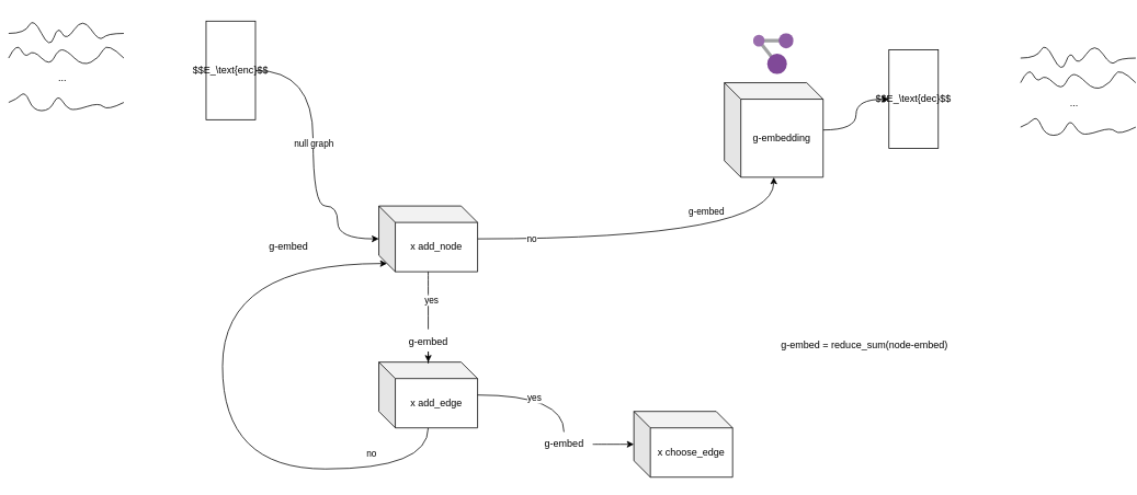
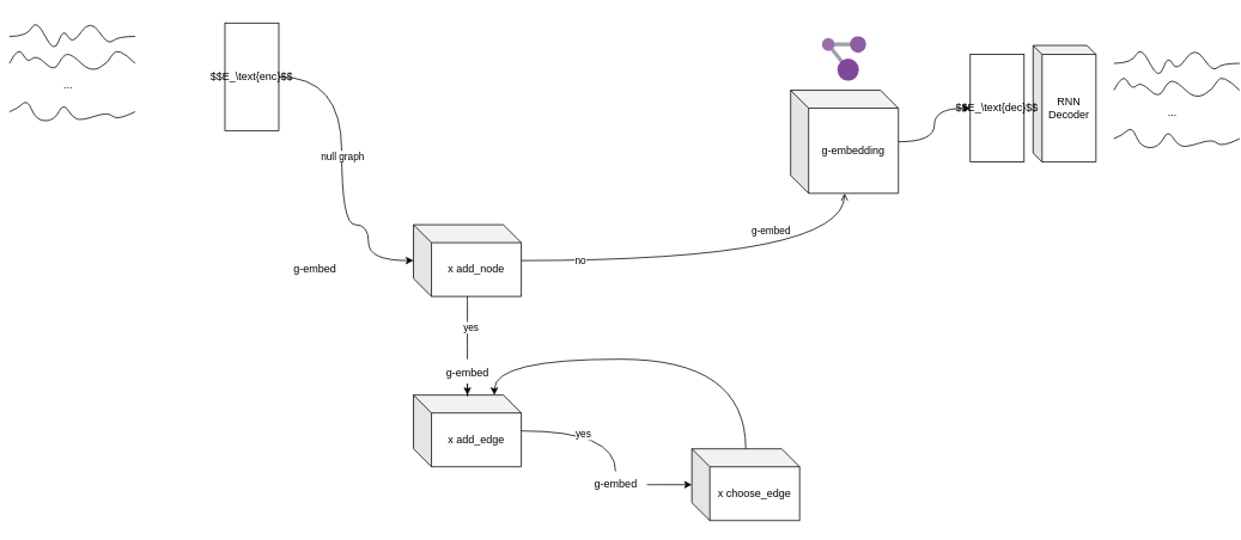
+ <mxCell id="5" value="RNN Decoder" style="shape=cube;whiteSpace=wrap;html=1;boundedLbl=1;backgroundOutline=1;darkOpacity=0.05;darkOpacity2=0.1;size=10;" vertex="1" parent="1"><mxGeometry x="1150" y="50" width="70" height="130" as="geometry" /></mxCell>
- <mxCell id="21" style="edgeStyle=orthogonalEdgeStyle;curved=1;orthogonalLoop=1;jettySize=auto;html=1;" edge="1" parent="1" source="24" target="29"><mxGeometry relative="1" as="geometry" /></mxCell>
+ <mxCell id="21" style="edgeStyle=orthogonalEdgeStyle;curved=1;orthogonalLoop=1;jettySize=auto;html=1;endArrow=open;" edge="1" parent="1" source="24" target="29"><mxGeometry relative="1" as="geometry" /></mxCell>
- <mxCell id="17" style="edgeStyle=orthogonalEdgeStyle;curved=1;orthogonalLoop=1;jettySize=auto;html=1;entryX=0;entryY=0;entryDx=10;entryDy=70;entryPerimeter=0;" edge="1" parent="1" source="19" target="24"><mxGeometry relative="1" as="geometry"><Array as="points"><mxPoint x="520" y="570" /><mxPoint x="270" y="570" /><mxPoint x="270" y="320" /></Array></mxGeometry></mxCell>
- <mxCell id="18" value="no" style="edgeLabel;html=1;align=center;verticalAlign=middle;resizable=0;points=[];" vertex="1" connectable="0" parent="17"><mxGeometry x="0.129" y="-7" relative="1" as="geometry"><mxPoint x="173" y="104" as="offset" /></mxGeometry></mxCell>
+ <mxCell id="26" style="edgeStyle=orthogonalEdgeStyle;curved=1;orthogonalLoop=1;jettySize=auto;html=1;" edge="1" parent="1" source="27" target="19"><mxGeometry relative="1" as="geometry"><mxPoint x="770" y="650" as="sourcePoint" /><Array as="points"><mxPoint x="830" y="400" /><mxPoint x="550" y="400" /></Array></mxGeometry></mxCell>
- <mxCell id="38" value="g-embed = reduce_sum(node-embed)" style="text;html=1;align=center;verticalAlign=middle;resizable=0;points=[];autosize=1;strokeColor=none;fillColor=none;" vertex="1" parent="1"><mxGeometry x="935" y="405" width="230" height="30" as="geometry" /></mxCell>
